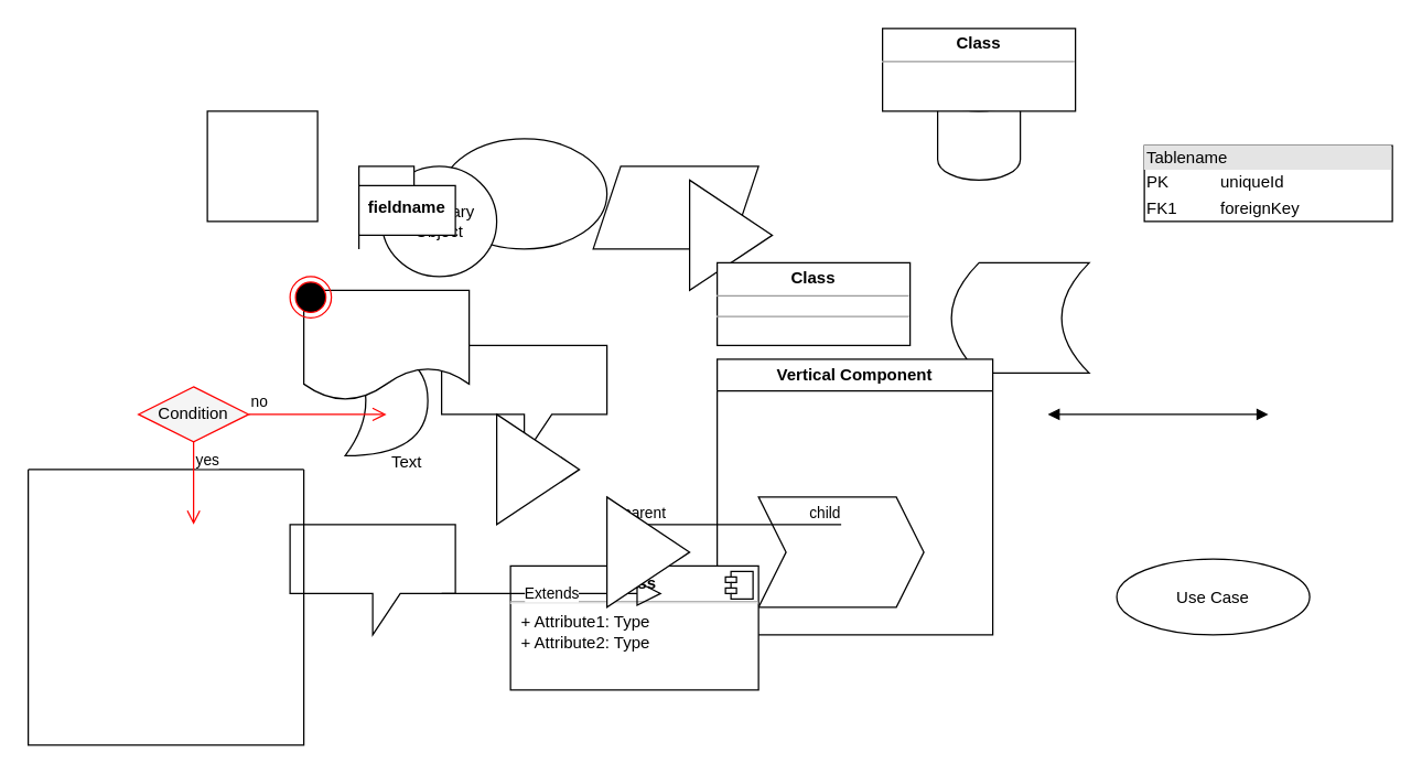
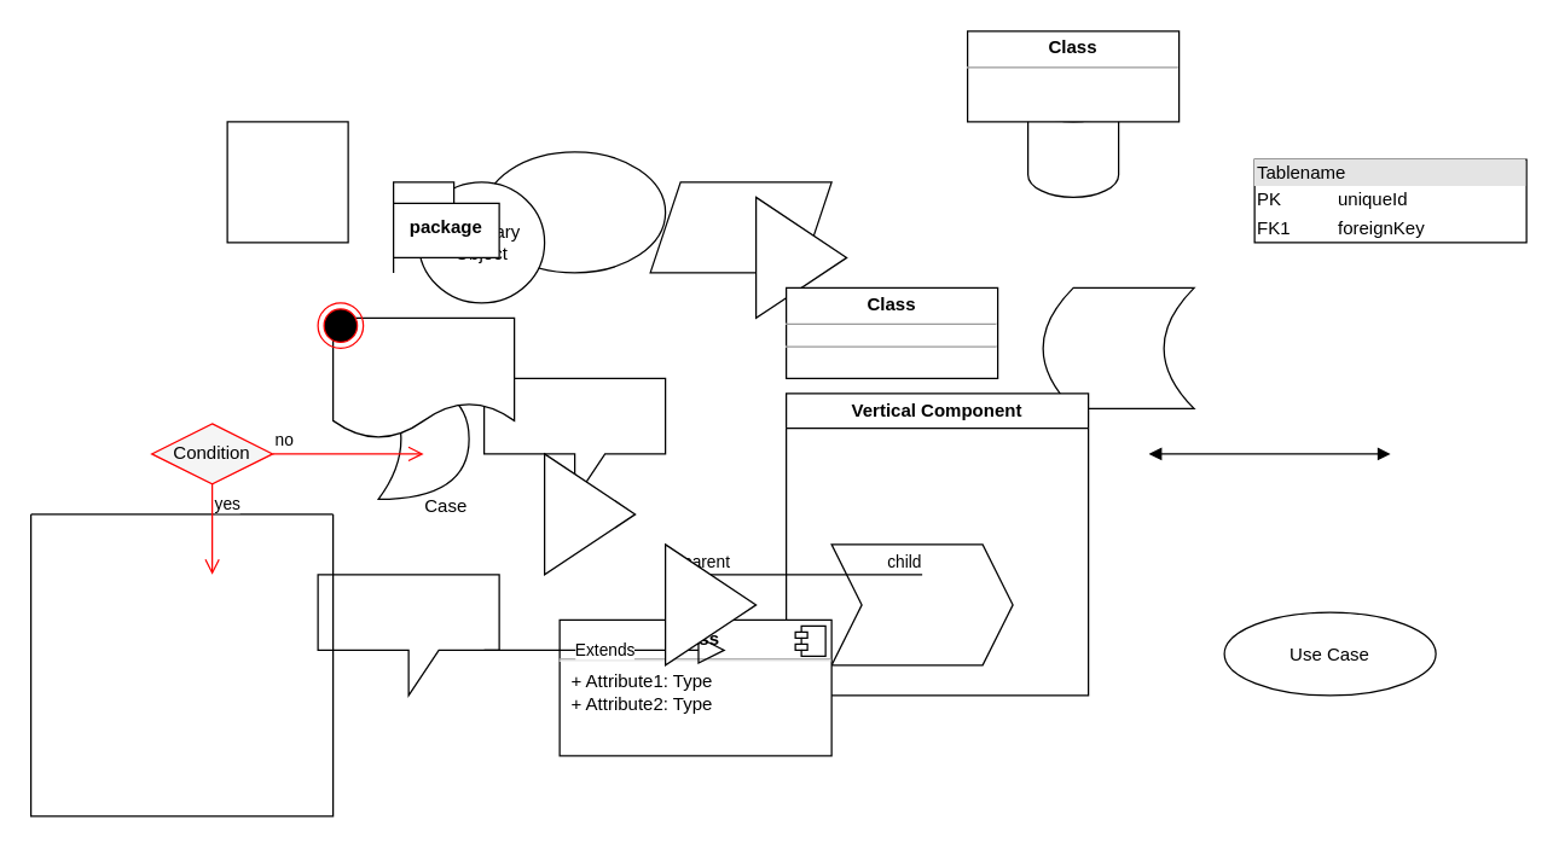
- <mxCell id="21" value="fieldname" style="shape=folder;fontStyle=1;spacingTop=10;tabWidth=40;tabHeight=14;tabPosition=left;html=1;whiteSpace=wrap;" vertex="1" parent="1"><mxGeometry x="260" y="120" width="70" height="50" as="geometry" /></mxCell>
+ <mxCell id="21" value="package" style="shape=folder;fontStyle=1;spacingTop=10;tabWidth=40;tabHeight=14;tabPosition=left;html=1;whiteSpace=wrap;" vertex="1" parent="1"><mxGeometry x="260" y="120" width="70" height="50" as="geometry" /></mxCell>
- <mxCell id="33" value="Text" style="text;html=1;strokeColor=none;fillColor=none;align=center;verticalAlign=middle;whiteSpace=wrap;rounded=0;" vertex="1" parent="1"><mxGeometry x="265" y="320" width="60" height="30" as="geometry" /></mxCell>
+ <mxCell id="33" value="Case" style="text;html=1;strokeColor=none;fillColor=none;align=center;verticalAlign=middle;whiteSpace=wrap;rounded=0;" vertex="1" parent="1"><mxGeometry x="265" y="320" width="60" height="30" as="geometry" /></mxCell>
